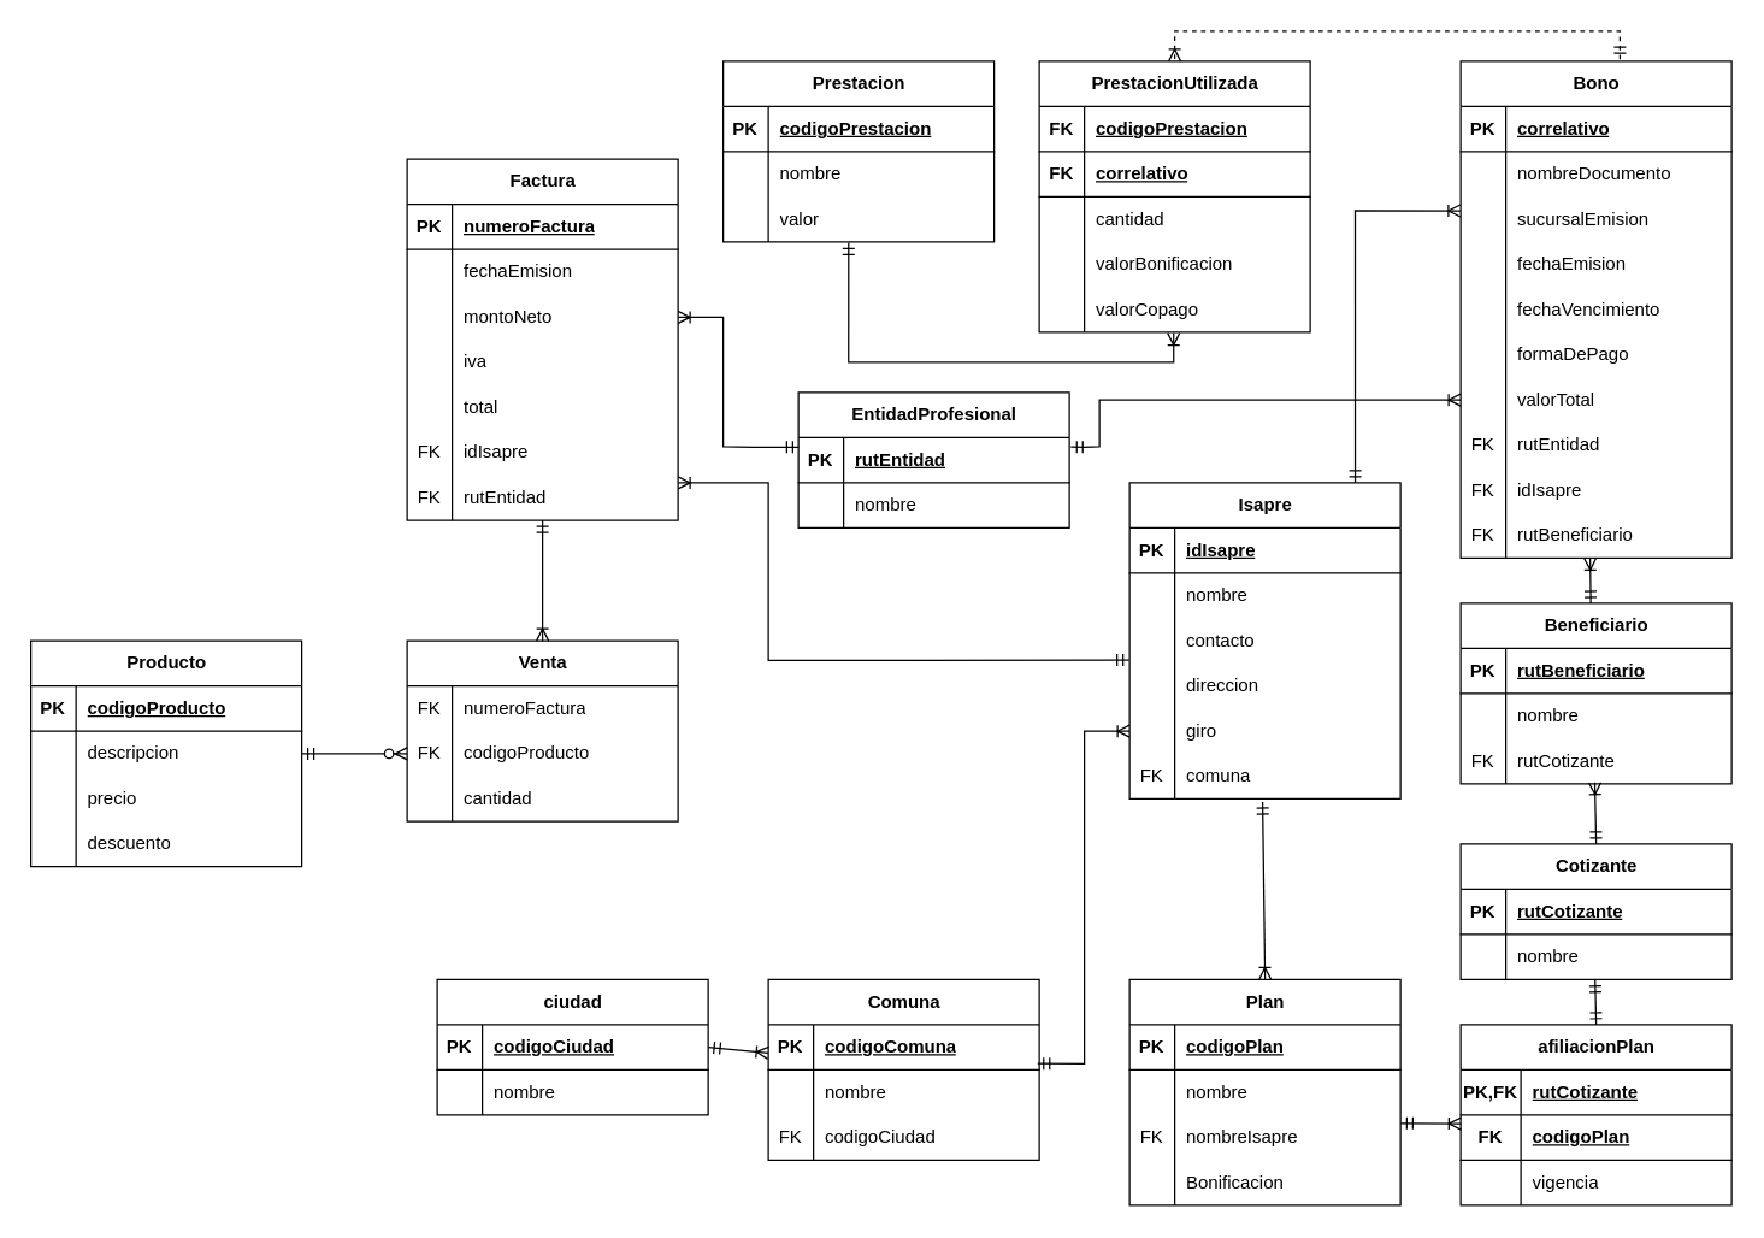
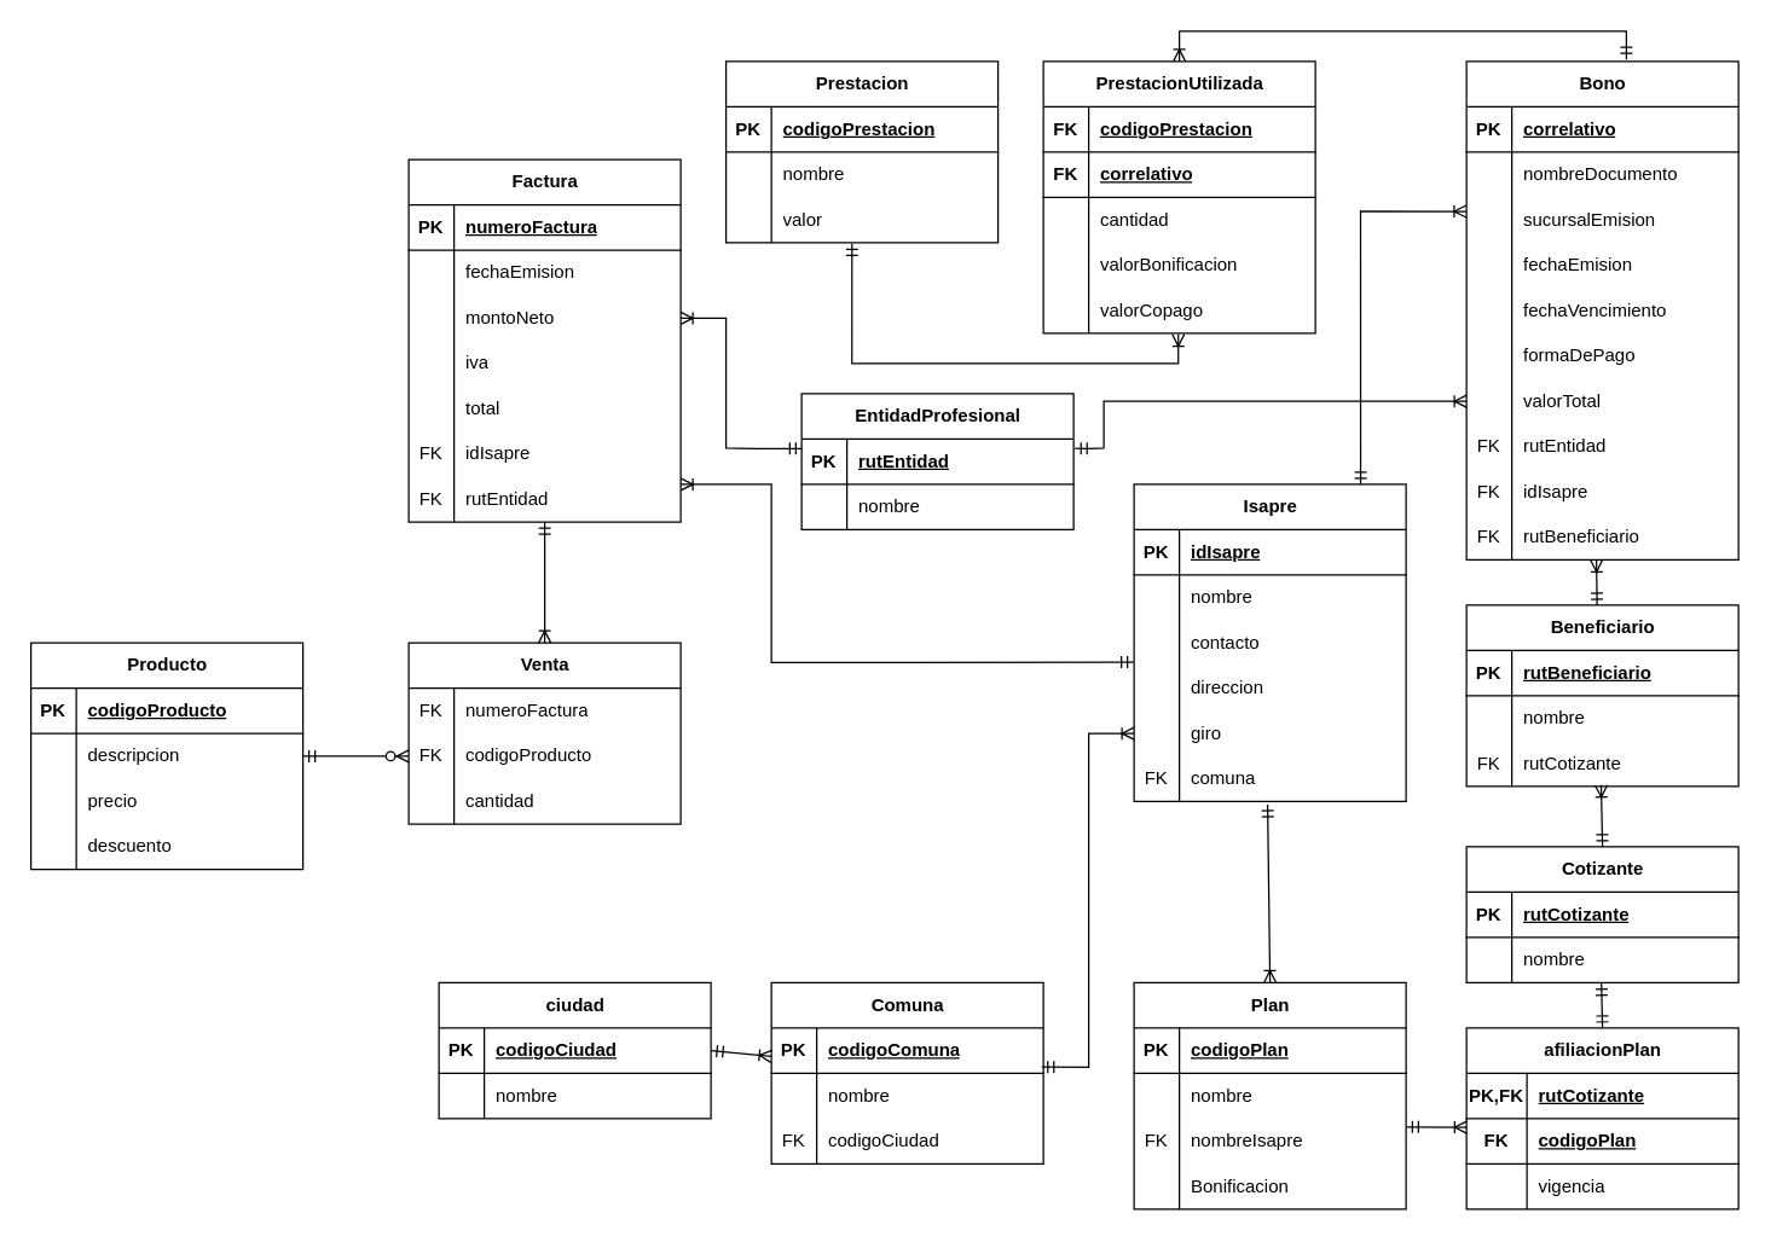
- <mxCell id="161" value="" style="fontSize=12;html=1;endArrow=ERoneToMany;startArrow=ERmandOne;rounded=0;exitX=0.588;exitY=-0.004;exitDx=0;exitDy=0;entryX=0.5;entryY=0;entryDx=0;entryDy=0;exitPerimeter=0;edgeStyle=orthogonalEdgeStyle;dashed=1;" edge="1" parent="1" source="49" target="142"><mxGeometry width="100" height="100" relative="1" as="geometry"><mxPoint x="1191" y="221" as="sourcePoint" /><mxPoint x="1190" y="180" as="targetPoint" /><Array as="points"><mxPoint x="1076" y="20" /><mxPoint x="780" y="20" /></Array></mxGeometry></mxCell>
+ <mxCell id="161" value="" style="fontSize=12;html=1;endArrow=ERoneToMany;startArrow=ERmandOne;rounded=0;exitX=0.588;exitY=-0.004;exitDx=0;exitDy=0;entryX=0.5;entryY=0;entryDx=0;entryDy=0;exitPerimeter=0;edgeStyle=orthogonalEdgeStyle;" edge="1" parent="1" source="49" target="142"><mxGeometry width="100" height="100" relative="1" as="geometry"><mxPoint x="1191" y="221" as="sourcePoint" /><mxPoint x="1190" y="180" as="targetPoint" /><Array as="points"><mxPoint x="1076" y="20" /><mxPoint x="780" y="20" /></Array></mxGeometry></mxCell>
